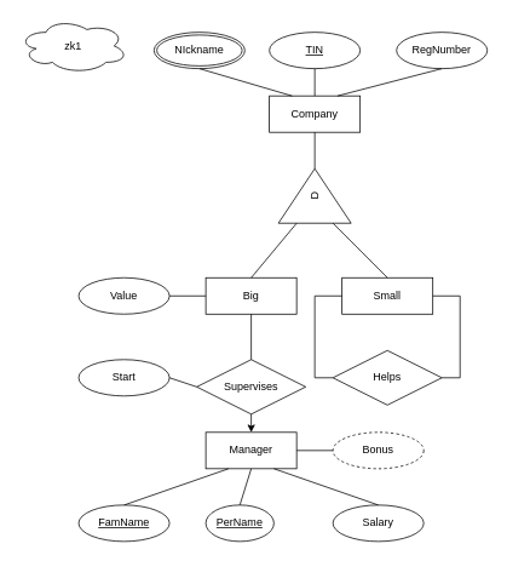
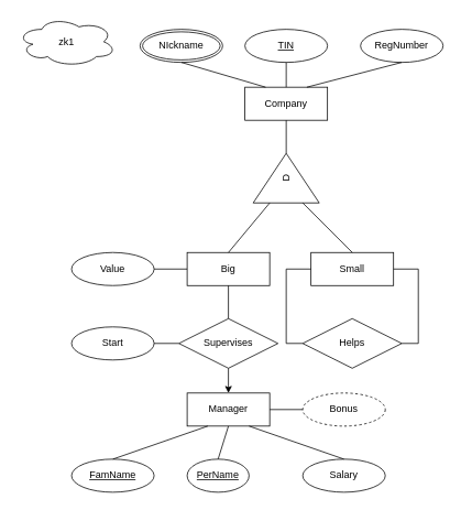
- <mxCell id="21" value="Supervises" style="shape=rhombus;perimeter=rhombusPerimeter;whiteSpace=wrap;html=1;align=center;" parent="1" vertex="1"><mxGeometry x="216" y="395" width="120" height="60" as="geometry" /></mxCell>
+ <mxCell id="21" value="Supervises" style="shape=rhombus;perimeter=rhombusPerimeter;whiteSpace=wrap;html=1;align=center;" parent="1" vertex="1"><mxGeometry x="216" y="385" width="120" height="60" as="geometry" /></mxCell>
